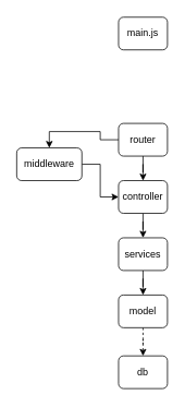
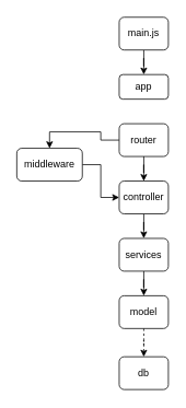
+ <mxCell id="2" style="edgeStyle=orthogonalEdgeStyle;rounded=0;orthogonalLoop=1;jettySize=auto;html=1;entryX=0.5;entryY=0;entryDx=0;entryDy=0;" edge="1" parent="1" source="3" target="4"><mxGeometry relative="1" as="geometry" /></mxCell>
+ <mxCell id="4" value="app" style="rounded=1;whiteSpace=wrap;html=1;fontSize=12;glass=0;strokeWidth=1;shadow=0;" vertex="1" parent="1"><mxGeometry x="145" y="90" width="60" height="30" as="geometry" /></mxCell>
